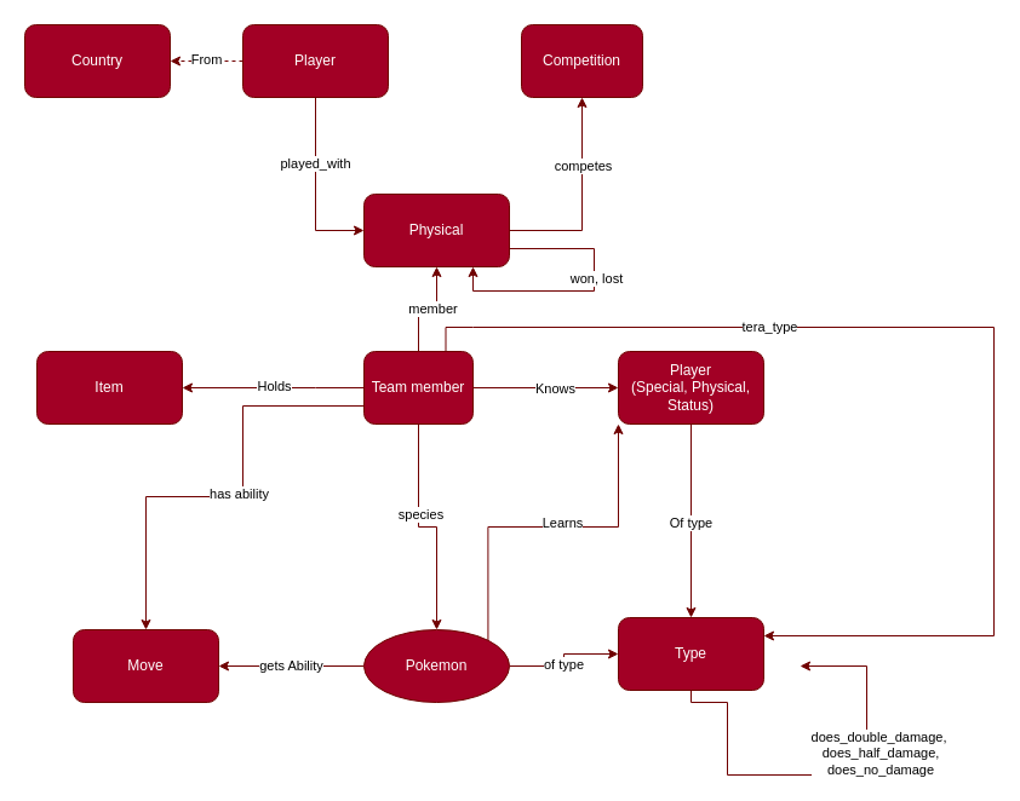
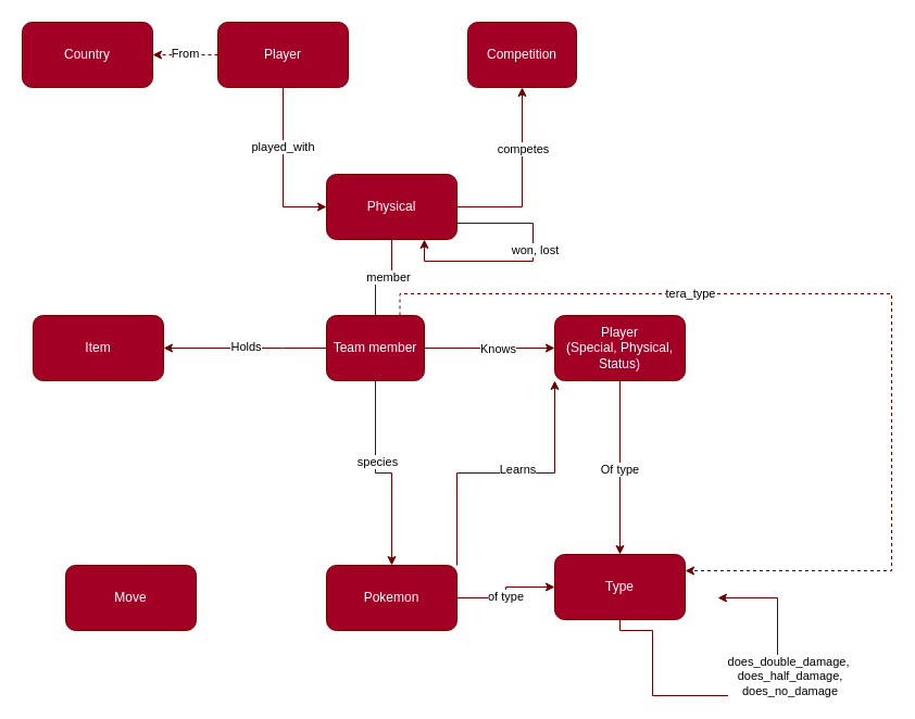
- <mxCell id="29" style="edgeStyle=orthogonalEdgeStyle;rounded=0;orthogonalLoop=1;jettySize=auto;html=1;entryX=0.5;entryY=1;entryDx=0;entryDy=0;fillColor=#a20025;strokeColor=#6F0000;" parent="1" source="39" target="12" edge="1"><mxGeometry relative="1" as="geometry" /></mxCell>
+ <mxCell id="29" style="edgeStyle=orthogonalEdgeStyle;rounded=0;orthogonalLoop=1;jettySize=auto;html=1;entryX=0.5;entryY=1;entryDx=0;entryDy=0;fillColor=#a20025;strokeColor=#6F0000;endArrow=none;" parent="1" source="39" target="12" edge="1"><mxGeometry relative="1" as="geometry" /></mxCell>
- <mxCell id="37" style="edgeStyle=orthogonalEdgeStyle;rounded=0;orthogonalLoop=1;jettySize=auto;html=1;exitX=0.75;exitY=0;exitDx=0;exitDy=0;entryX=1;entryY=0.25;entryDx=0;entryDy=0;fillColor=#a20025;strokeColor=#6F0000;" parent="1" source="39" target="17" edge="1"><mxGeometry relative="1" as="geometry"><Array as="points"><mxPoint x="390" y="270" /><mxPoint x="820" y="270" /><mxPoint x="820" y="535" /></Array></mxGeometry></mxCell>
+ <mxCell id="37" style="edgeStyle=orthogonalEdgeStyle;rounded=0;orthogonalLoop=1;jettySize=auto;html=1;exitX=0.75;exitY=0;exitDx=0;exitDy=0;entryX=1;entryY=0.25;entryDx=0;entryDy=0;fillColor=#a20025;strokeColor=#6F0000;dashed=1;" parent="1" source="39" target="17" edge="1"><mxGeometry relative="1" as="geometry"><Array as="points"><mxPoint x="390" y="270" /><mxPoint x="820" y="270" /><mxPoint x="820" y="535" /></Array></mxGeometry></mxCell>
- <mxCell id="33" style="edgeStyle=orthogonalEdgeStyle;rounded=0;orthogonalLoop=1;jettySize=auto;html=1;exitX=0;exitY=0.75;exitDx=0;exitDy=0;entryX=0.5;entryY=0;entryDx=0;entryDy=0;fillColor=#a20025;strokeColor=#6F0000;" parent="1" source="39" target="23" edge="1"><mxGeometry relative="1" as="geometry"><Array as="points"><mxPoint x="200" y="335" /><mxPoint x="200" y="410" /><mxPoint x="120" y="410" /></Array></mxGeometry></mxCell>
- <mxCell id="34" value="has ability" style="edgeLabel;html=1;align=center;verticalAlign=middle;resizable=0;points=[];" parent="33" vertex="1" connectable="0"><mxGeometry x="-0.057" y="-4" relative="1" as="geometry"><mxPoint as="offset" /></mxGeometry></mxCell>
- <mxCell id="15" value="gets Ability" style="edgeStyle=orthogonalEdgeStyle;rounded=0;orthogonalLoop=1;jettySize=auto;html=1;fillColor=#a20025;strokeColor=#6F0000;" parent="1" source="16" target="23" edge="1"><mxGeometry relative="1" as="geometry" /></mxCell>
- <mxCell id="16" value="Pokemon" style="ellipse;whiteSpace=wrap;html=1;fillColor=#a20025;fontColor=#ffffff;strokeColor=#6F0000;" parent="1" vertex="1"><mxGeometry x="300" y="520" width="120" height="60" as="geometry" /></mxCell>
+ <mxCell id="16" value="Pokemon" style="rounded=1;whiteSpace=wrap;html=1;fillColor=#a20025;fontColor=#ffffff;strokeColor=#6F0000;" parent="1" vertex="1"><mxGeometry x="300" y="520" width="120" height="60" as="geometry" /></mxCell>
